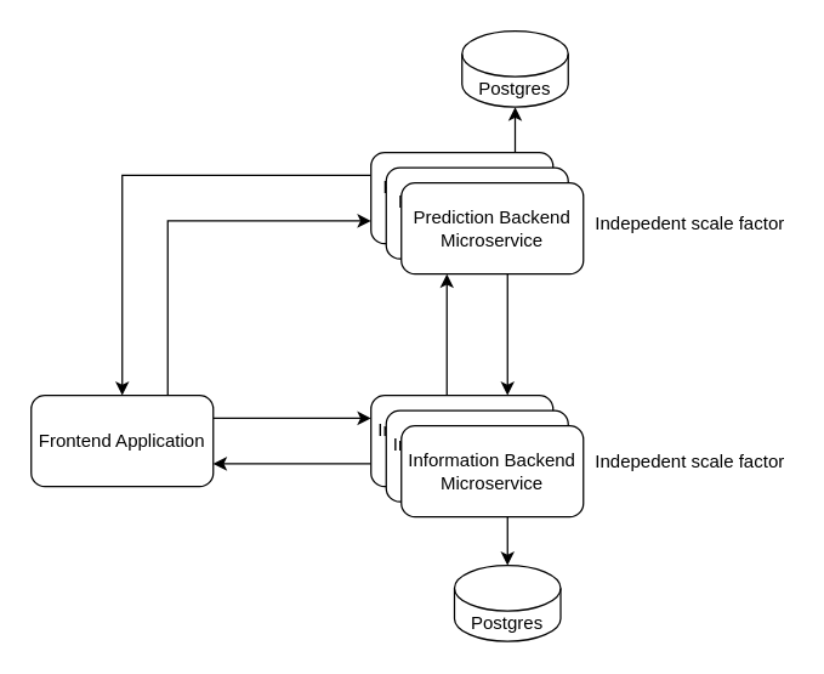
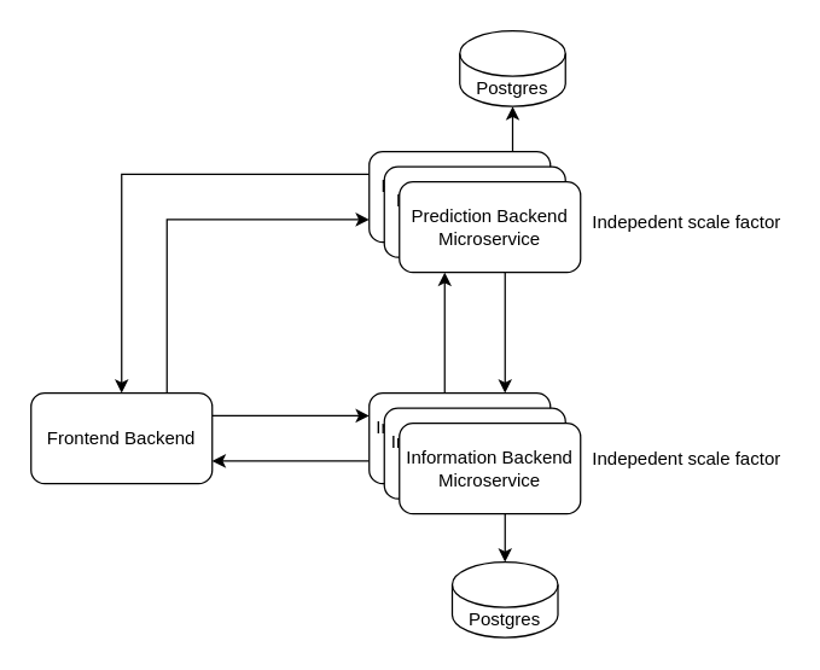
- <mxCell id="4" value="Frontend Application" style="rounded=1;whiteSpace=wrap;html=1;" vertex="1" parent="1"><mxGeometry x="20" y="260" width="120" height="60" as="geometry" /></mxCell>
+ <mxCell id="4" value="Frontend Backend" style="rounded=1;whiteSpace=wrap;html=1;" vertex="1" parent="1"><mxGeometry x="20" y="260" width="120" height="60" as="geometry" /></mxCell>
